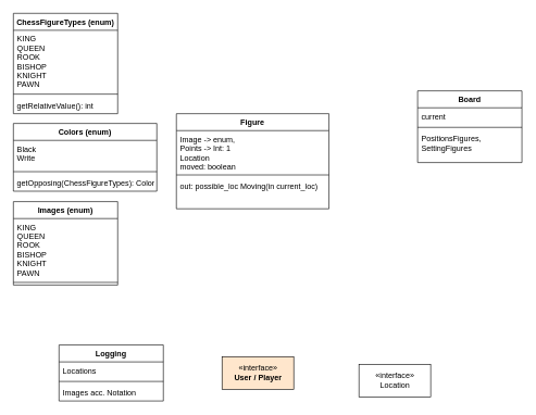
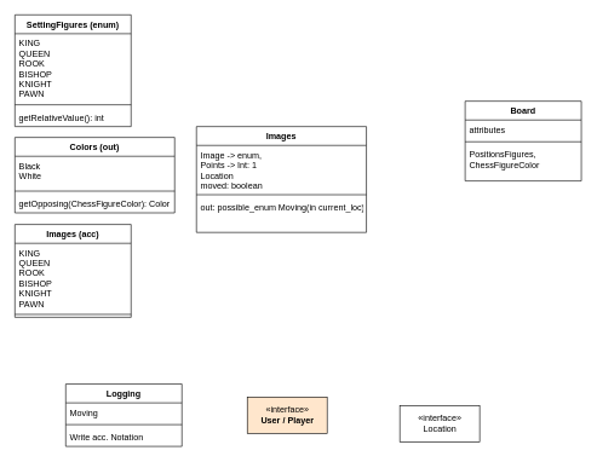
- <mxCell id="19" value="ChessFigureTypes (enum)" style="swimlane;fontStyle=1;align=center;verticalAlign=top;childLayout=stackLayout;horizontal=1;startSize=26;horizontalStack=0;resizeParent=1;resizeParentMax=0;resizeLast=0;collapsible=1;marginBottom=0;" vertex="1" parent="1"><mxGeometry x="20" y="20" width="160" height="154" as="geometry" /></mxCell>
+ <mxCell id="19" value="SettingFigures (enum)" style="swimlane;fontStyle=1;align=center;verticalAlign=top;childLayout=stackLayout;horizontal=1;startSize=26;horizontalStack=0;resizeParent=1;resizeParentMax=0;resizeLast=0;collapsible=1;marginBottom=0;" vertex="1" parent="1"><mxGeometry x="20" y="20" width="160" height="154" as="geometry" /></mxCell>
- <mxCell id="3" value="current" style="text;strokeColor=none;fillColor=none;align=left;verticalAlign=top;spacingLeft=4;spacingRight=4;overflow=hidden;rotatable=0;points=[[0,0.5],[1,0.5]];portConstraint=eastwest;" parent="2" vertex="1"><mxGeometry y="26" width="160" height="26" as="geometry" /></mxCell>
+ <mxCell id="3" value="attributes" style="text;strokeColor=none;fillColor=none;align=left;verticalAlign=top;spacingLeft=4;spacingRight=4;overflow=hidden;rotatable=0;points=[[0,0.5],[1,0.5]];portConstraint=eastwest;" parent="2" vertex="1"><mxGeometry y="26" width="160" height="26" as="geometry" /></mxCell>
- <mxCell id="6" value="Figure" style="swimlane;fontStyle=1;align=center;verticalAlign=top;childLayout=stackLayout;horizontal=1;startSize=26;horizontalStack=0;resizeParent=1;resizeParentMax=0;resizeLast=0;collapsible=1;marginBottom=0;" parent="1" vertex="1"><mxGeometry x="270" y="174" width="234" height="146" as="geometry" /></mxCell>
+ <mxCell id="6" value="Images" style="swimlane;fontStyle=1;align=center;verticalAlign=top;childLayout=stackLayout;horizontal=1;startSize=26;horizontalStack=0;resizeParent=1;resizeParentMax=0;resizeLast=0;collapsible=1;marginBottom=0;" parent="1" vertex="1"><mxGeometry x="270" y="174" width="234" height="146" as="geometry" /></mxCell>
- <mxCell id="23" value="Colors (enum)" style="swimlane;fontStyle=1;align=center;verticalAlign=top;childLayout=stackLayout;horizontal=1;startSize=26;horizontalStack=0;resizeParent=1;resizeParentMax=0;resizeLast=0;collapsible=1;marginBottom=0;" vertex="1" parent="1"><mxGeometry x="20" y="189" width="220" height="104" as="geometry" /></mxCell>
+ <mxCell id="23" value="Colors (out)" style="swimlane;fontStyle=1;align=center;verticalAlign=top;childLayout=stackLayout;horizontal=1;startSize=26;horizontalStack=0;resizeParent=1;resizeParentMax=0;resizeLast=0;collapsible=1;marginBottom=0;" vertex="1" parent="1"><mxGeometry x="20" y="189" width="220" height="104" as="geometry" /></mxCell>
- <mxCell id="5" value="PositionsFigures,&#10;SettingFigures&#10;" style="text;strokeColor=none;fillColor=none;align=left;verticalAlign=top;spacingLeft=4;spacingRight=4;overflow=hidden;rotatable=0;points=[[0,0.5],[1,0.5]];portConstraint=eastwest;" parent="2" vertex="1"><mxGeometry y="60" width="160" height="50" as="geometry" /></mxCell>
+ <mxCell id="5" value="PositionsFigures,&#10;ChessFigureColor&#10;" style="text;strokeColor=none;fillColor=none;align=left;verticalAlign=top;spacingLeft=4;spacingRight=4;overflow=hidden;rotatable=0;points=[[0,0.5],[1,0.5]];portConstraint=eastwest;" parent="2" vertex="1"><mxGeometry y="60" width="160" height="50" as="geometry" /></mxCell>
- <mxCell id="24" value="Black&#10;Write&#10;" style="text;strokeColor=none;fillColor=none;align=left;verticalAlign=top;spacingLeft=4;spacingRight=4;overflow=hidden;rotatable=0;points=[[0,0.5],[1,0.5]];portConstraint=eastwest;" vertex="1" parent="23"><mxGeometry y="26" width="220" height="44" as="geometry" /></mxCell>
+ <mxCell id="24" value="Black&#10;White&#10;" style="text;strokeColor=none;fillColor=none;align=left;verticalAlign=top;spacingLeft=4;spacingRight=4;overflow=hidden;rotatable=0;points=[[0,0.5],[1,0.5]];portConstraint=eastwest;" vertex="1" parent="23"><mxGeometry y="26" width="220" height="44" as="geometry" /></mxCell>
- <mxCell id="26" value="getOpposing(ChessFigureTypes): Color " style="text;strokeColor=none;fillColor=none;align=left;verticalAlign=top;spacingLeft=4;spacingRight=4;overflow=hidden;rotatable=0;points=[[0,0.5],[1,0.5]];portConstraint=eastwest;" vertex="1" parent="23"><mxGeometry y="78" width="220" height="26" as="geometry" /></mxCell>
+ <mxCell id="26" value="getOpposing(ChessFigureColor): Color " style="text;strokeColor=none;fillColor=none;align=left;verticalAlign=top;spacingLeft=4;spacingRight=4;overflow=hidden;rotatable=0;points=[[0,0.5],[1,0.5]];portConstraint=eastwest;" vertex="1" parent="23"><mxGeometry y="78" width="220" height="26" as="geometry" /></mxCell>
- <mxCell id="9" value="out: possible_loc Moving(in current_loc)" style="text;strokeColor=none;fillColor=none;align=left;verticalAlign=top;spacingLeft=4;spacingRight=4;overflow=hidden;rotatable=0;points=[[0,0.5],[1,0.5]];portConstraint=eastwest;" parent="6" vertex="1"><mxGeometry y="98" width="234" height="48" as="geometry" /></mxCell>
+ <mxCell id="9" value="out: possible_enum Moving(in current_loc)" style="text;strokeColor=none;fillColor=none;align=left;verticalAlign=top;spacingLeft=4;spacingRight=4;overflow=hidden;rotatable=0;points=[[0,0.5],[1,0.5]];portConstraint=eastwest;" parent="6" vertex="1"><mxGeometry y="98" width="234" height="48" as="geometry" /></mxCell>
- <mxCell id="16" value="Images (enum)" style="swimlane;fontStyle=1;align=center;verticalAlign=top;childLayout=stackLayout;horizontal=1;startSize=26;horizontalStack=0;resizeParent=1;resizeParentMax=0;resizeLast=0;collapsible=1;marginBottom=0;" vertex="1" parent="1"><mxGeometry x="20" y="309" width="160" height="128" as="geometry" /></mxCell>
+ <mxCell id="16" value="Images (acc)" style="swimlane;fontStyle=1;align=center;verticalAlign=top;childLayout=stackLayout;horizontal=1;startSize=26;horizontalStack=0;resizeParent=1;resizeParentMax=0;resizeLast=0;collapsible=1;marginBottom=0;" vertex="1" parent="1"><mxGeometry x="20" y="309" width="160" height="128" as="geometry" /></mxCell>
- <mxCell id="13" value="Locations" style="text;strokeColor=none;fillColor=none;align=left;verticalAlign=top;spacingLeft=4;spacingRight=4;overflow=hidden;rotatable=0;points=[[0,0.5],[1,0.5]];portConstraint=eastwest;" parent="12" vertex="1"><mxGeometry y="26" width="160" height="26" as="geometry" /></mxCell>
+ <mxCell id="13" value="Moving" style="text;strokeColor=none;fillColor=none;align=left;verticalAlign=top;spacingLeft=4;spacingRight=4;overflow=hidden;rotatable=0;points=[[0,0.5],[1,0.5]];portConstraint=eastwest;" parent="12" vertex="1"><mxGeometry y="26" width="160" height="26" as="geometry" /></mxCell>
- <mxCell id="15" value="Images acc. Notation" style="text;strokeColor=none;fillColor=none;align=left;verticalAlign=top;spacingLeft=4;spacingRight=4;overflow=hidden;rotatable=0;points=[[0,0.5],[1,0.5]];portConstraint=eastwest;" parent="12" vertex="1"><mxGeometry y="60" width="160" height="26" as="geometry" /></mxCell>
+ <mxCell id="15" value="Write acc. Notation" style="text;strokeColor=none;fillColor=none;align=left;verticalAlign=top;spacingLeft=4;spacingRight=4;overflow=hidden;rotatable=0;points=[[0,0.5],[1,0.5]];portConstraint=eastwest;" parent="12" vertex="1"><mxGeometry y="60" width="160" height="26" as="geometry" /></mxCell>
